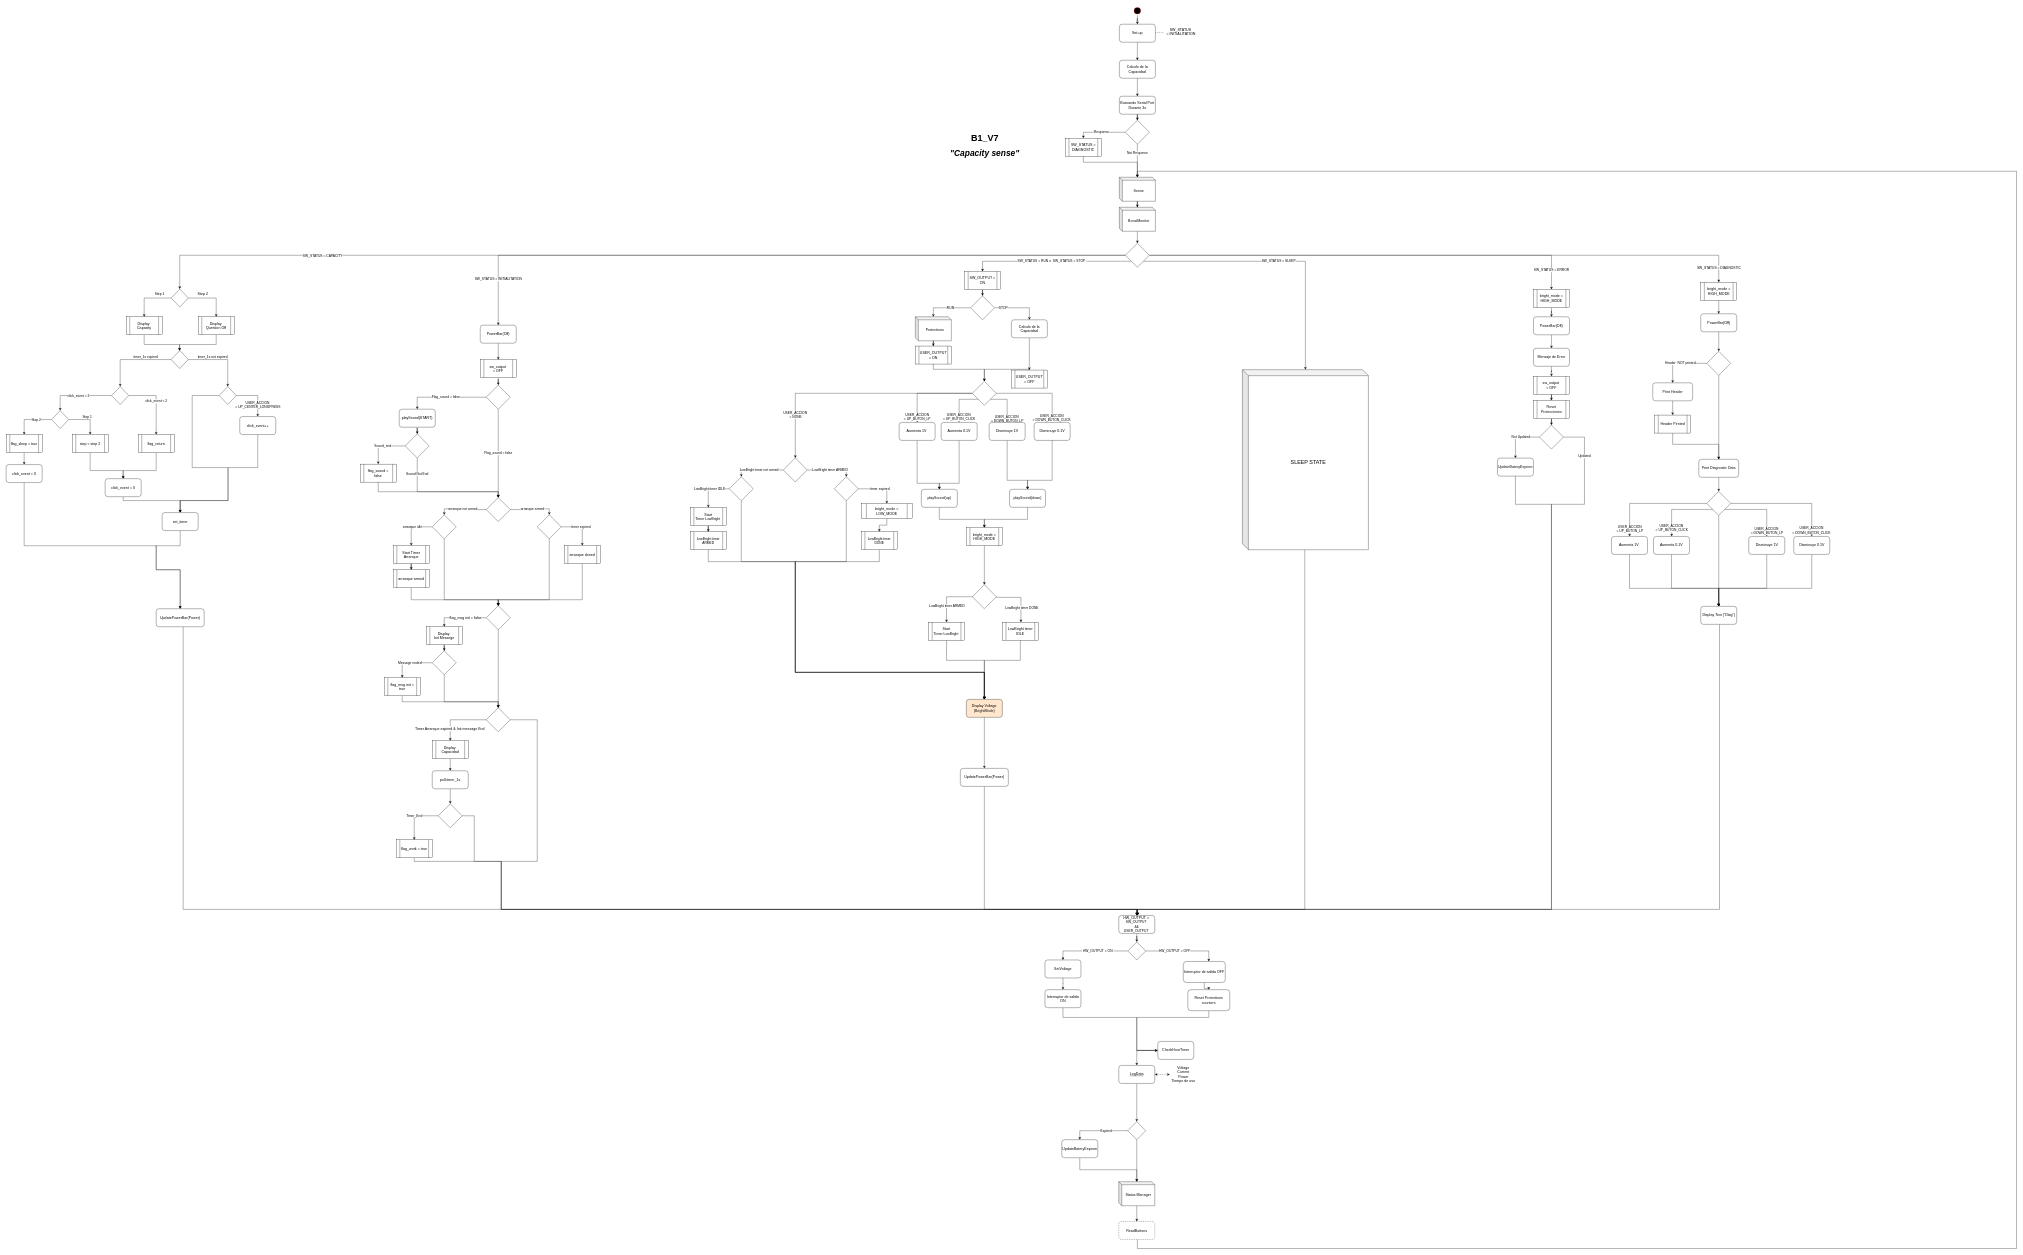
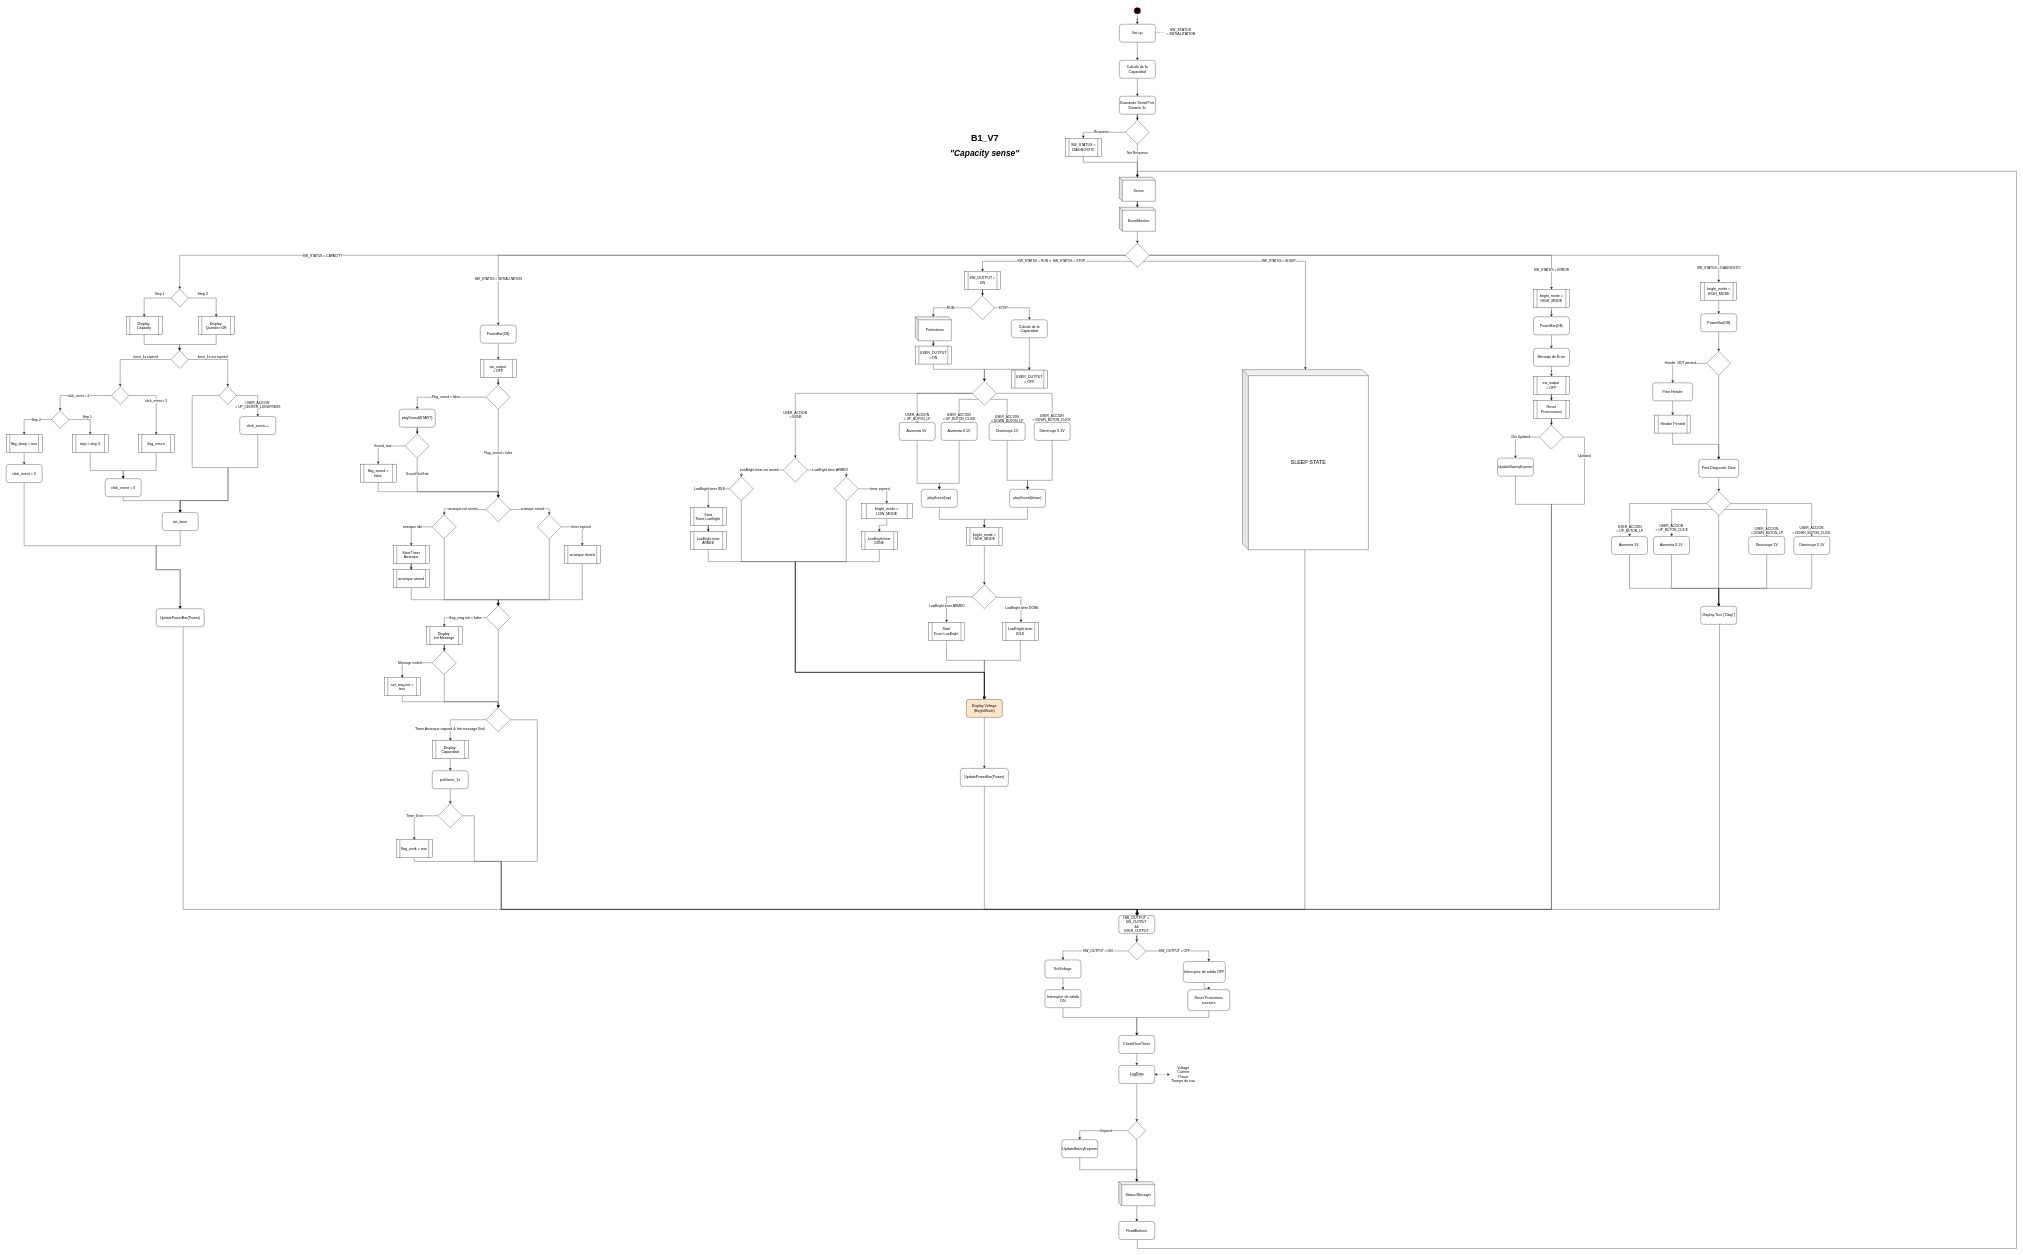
- <mxCell id="211" value="flag_msg init = true" style="shape=process;whiteSpace=wrap;html=1;backgroundOutline=1;" parent="1" vertex="1"><mxGeometry x="1280" y="2258" width="120" height="60" as="geometry" /></mxCell>
+ <mxCell id="211" value="set_msg init = true" style="shape=process;whiteSpace=wrap;html=1;backgroundOutline=1;" parent="1" vertex="1"><mxGeometry x="1280" y="2258" width="120" height="60" as="geometry" /></mxCell>
- <mxCell id="121" value="CheckHourTimer" style="rounded=1;whiteSpace=wrap;html=1;" parent="1" vertex="1"><mxGeometry x="3858" y="3470" width="120" height="60" as="geometry" /></mxCell>
+ <mxCell id="121" value="CheckHourTimer" style="rounded=1;whiteSpace=wrap;html=1;" parent="1" vertex="1"><mxGeometry x="3728" y="3450" width="120" height="60" as="geometry" /></mxCell>
- <mxCell id="221" value="ReadButtons" style="rounded=1;whiteSpace=wrap;html=1;dashed=1;" parent="1" vertex="1"><mxGeometry x="3728" y="4070" width="120" height="60" as="geometry" /></mxCell>
+ <mxCell id="221" value="ReadButtons" style="rounded=1;whiteSpace=wrap;html=1;" parent="1" vertex="1"><mxGeometry x="3728" y="4070" width="120" height="60" as="geometry" /></mxCell>
